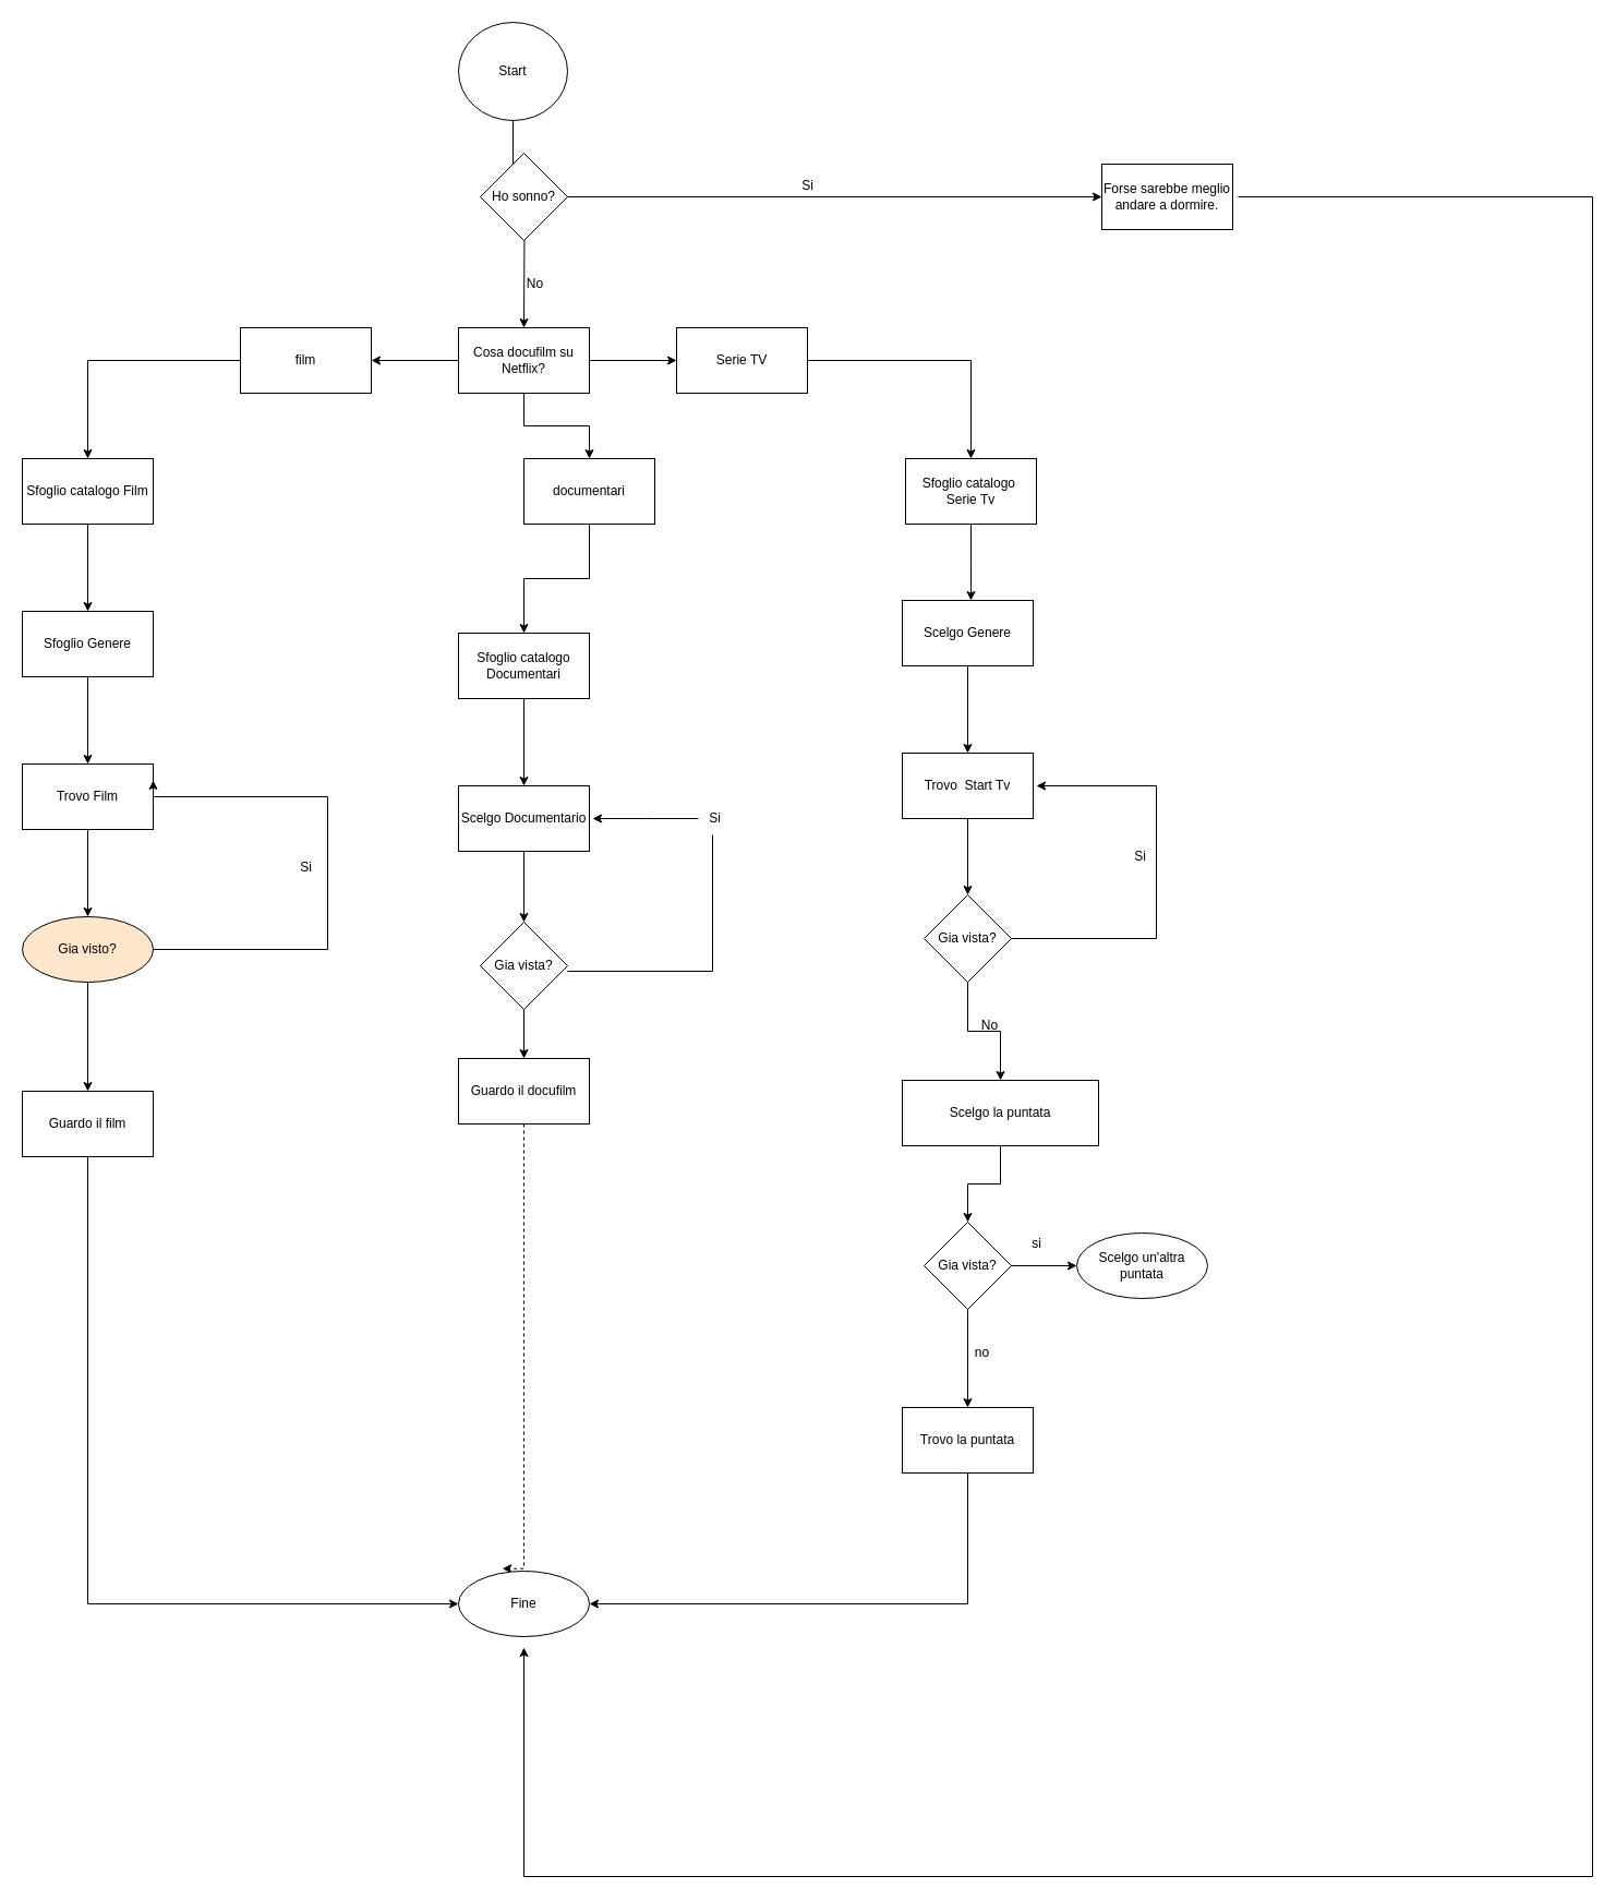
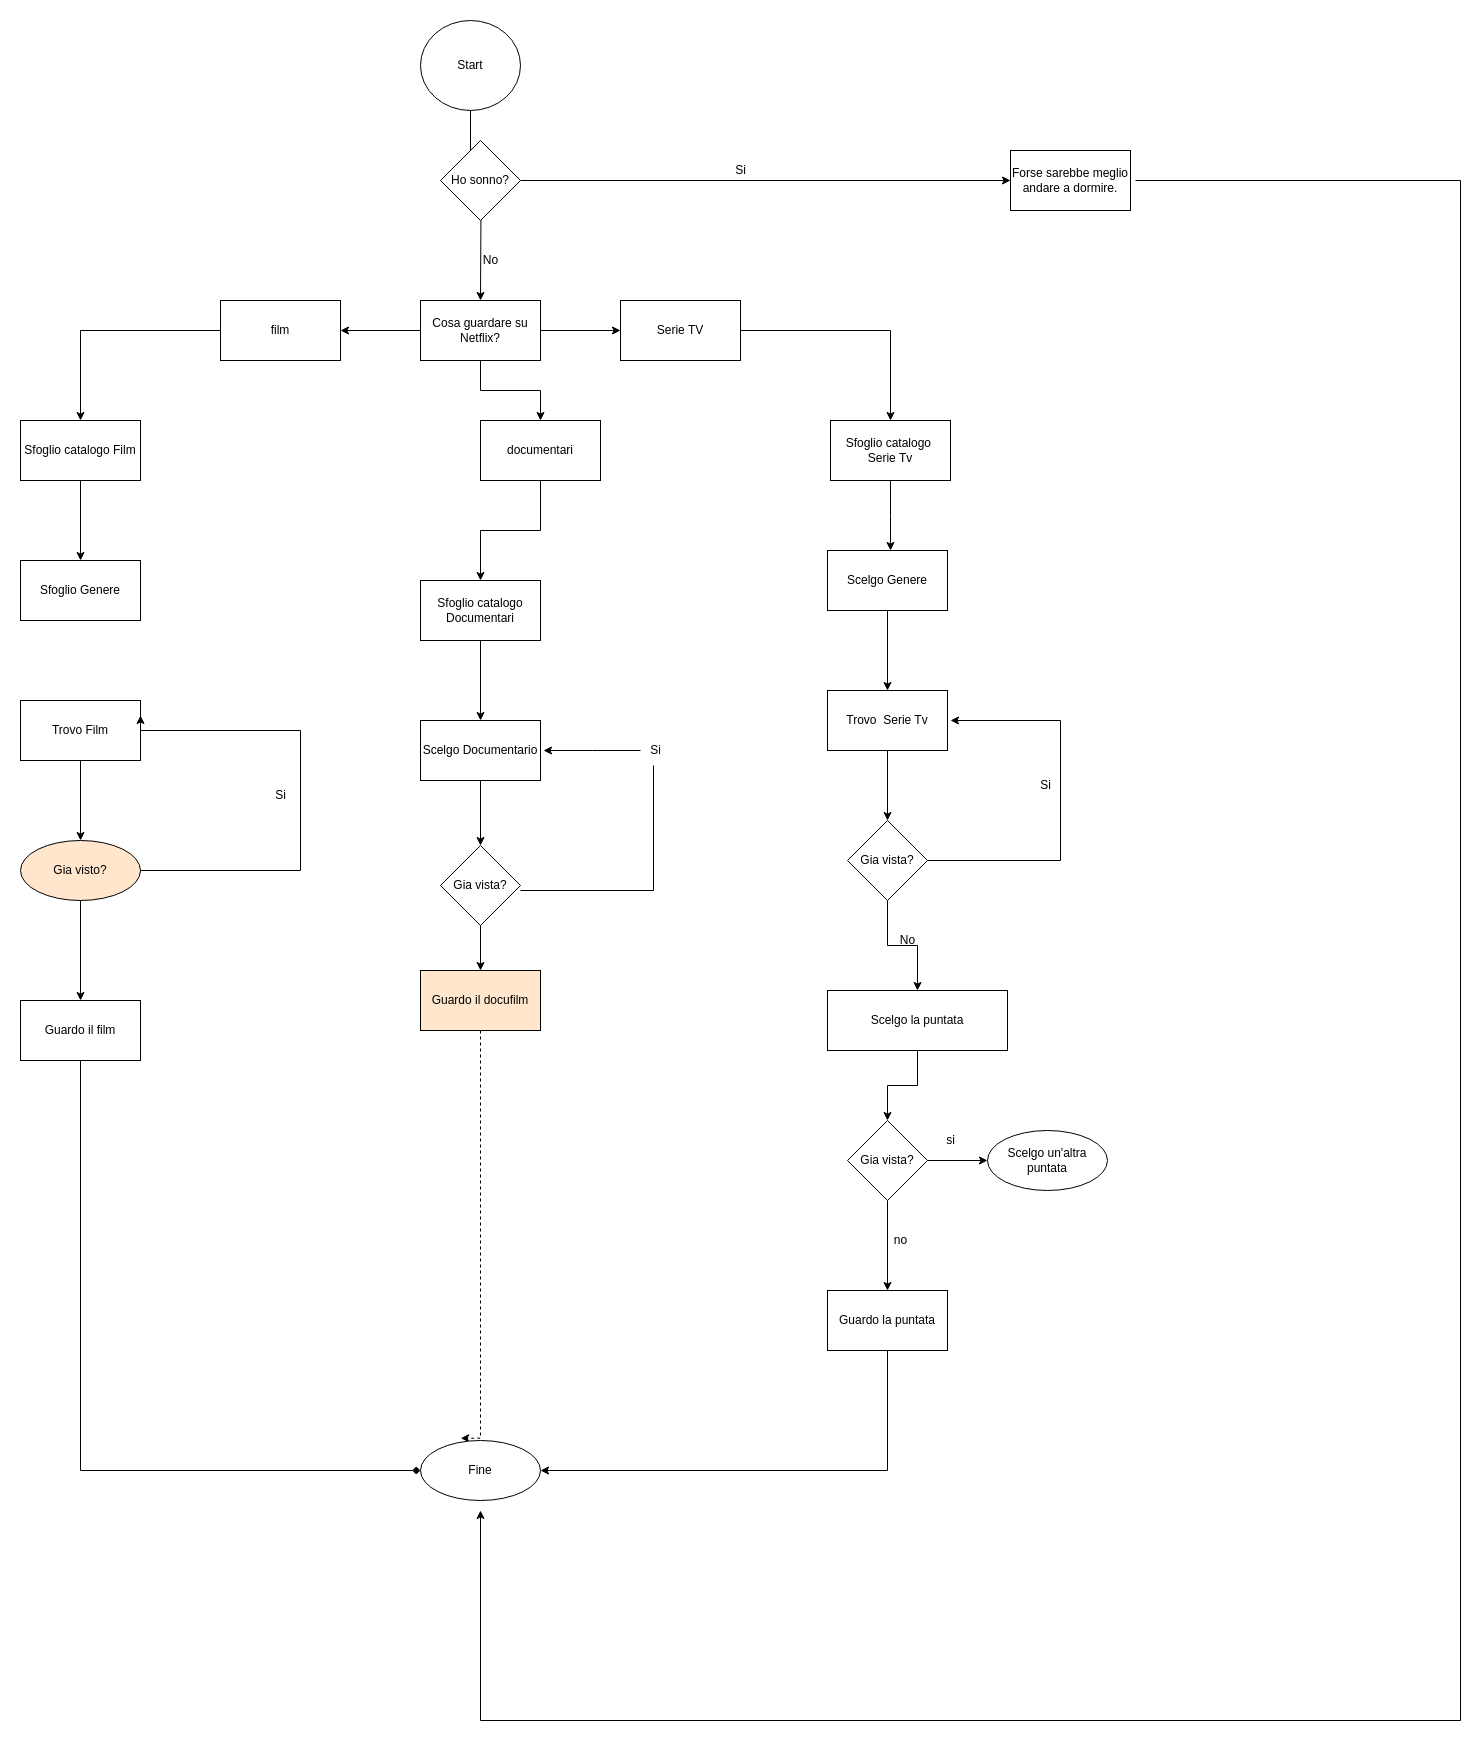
- <mxCell id="7" value="Cosa docufilm su Netflix?" style="whiteSpace=wrap;html=1;" vertex="1" parent="1"><mxGeometry x="420" y="300" width="120" height="60" as="geometry" /></mxCell>
+ <mxCell id="7" value="Cosa guardare su Netflix?" style="whiteSpace=wrap;html=1;" vertex="1" parent="1"><mxGeometry x="420" y="300" width="120" height="60" as="geometry" /></mxCell>
- <mxCell id="49" value="" style="edgeStyle=orthogonalEdgeStyle;rounded=0;orthogonalLoop=1;jettySize=auto;html=1;" edge="1" parent="1" source="50" target="52"><mxGeometry relative="1" as="geometry" /></mxCell>
- <mxCell id="23" value="Trovo&amp;nbsp; Start Tv" style="whiteSpace=wrap;html=1;" vertex="1" parent="1"><mxGeometry x="827" y="690" width="120" height="60" as="geometry" /></mxCell>
+ <mxCell id="23" value="Trovo&amp;nbsp; Serie Tv" style="whiteSpace=wrap;html=1;" vertex="1" parent="1"><mxGeometry x="827" y="690" width="120" height="60" as="geometry" /></mxCell>
- <mxCell id="47" value="Guardo il docufilm&lt;br&gt;" style="whiteSpace=wrap;html=1;" vertex="1" parent="1"><mxGeometry x="420" y="970" width="120" height="60" as="geometry" /></mxCell>
+ <mxCell id="47" value="Guardo il docufilm&lt;br&gt;" style="whiteSpace=wrap;html=1;fillColor=#ffe6cc;" vertex="1" parent="1"><mxGeometry x="420" y="970" width="120" height="60" as="geometry" /></mxCell>
- <mxCell id="37" value="Trovo la puntata" style="whiteSpace=wrap;html=1;" vertex="1" parent="1"><mxGeometry x="827" y="1290" width="120" height="60" as="geometry" /></mxCell>
+ <mxCell id="37" value="Guardo la puntata" style="whiteSpace=wrap;html=1;" vertex="1" parent="1"><mxGeometry x="827" y="1290" width="120" height="60" as="geometry" /></mxCell>
- <mxCell id="57" style="edgeStyle=orthogonalEdgeStyle;rounded=0;orthogonalLoop=1;jettySize=auto;html=1;entryX=0;entryY=0.5;entryDx=0;entryDy=0;" edge="1" parent="1" source="58" target="48"><mxGeometry relative="1" as="geometry"><Array as="points"><mxPoint y="1470" x="80" /></Array></mxGeometry></mxCell>
+ <mxCell id="57" style="edgeStyle=orthogonalEdgeStyle;rounded=0;orthogonalLoop=1;jettySize=auto;html=1;entryX=0;entryY=0.5;entryDx=0;entryDy=0;endArrow=diamond;" edge="1" parent="1" source="58" target="48"><mxGeometry relative="1" as="geometry"><Array as="points"><mxPoint y="1470" x="80" /></Array></mxGeometry></mxCell>
